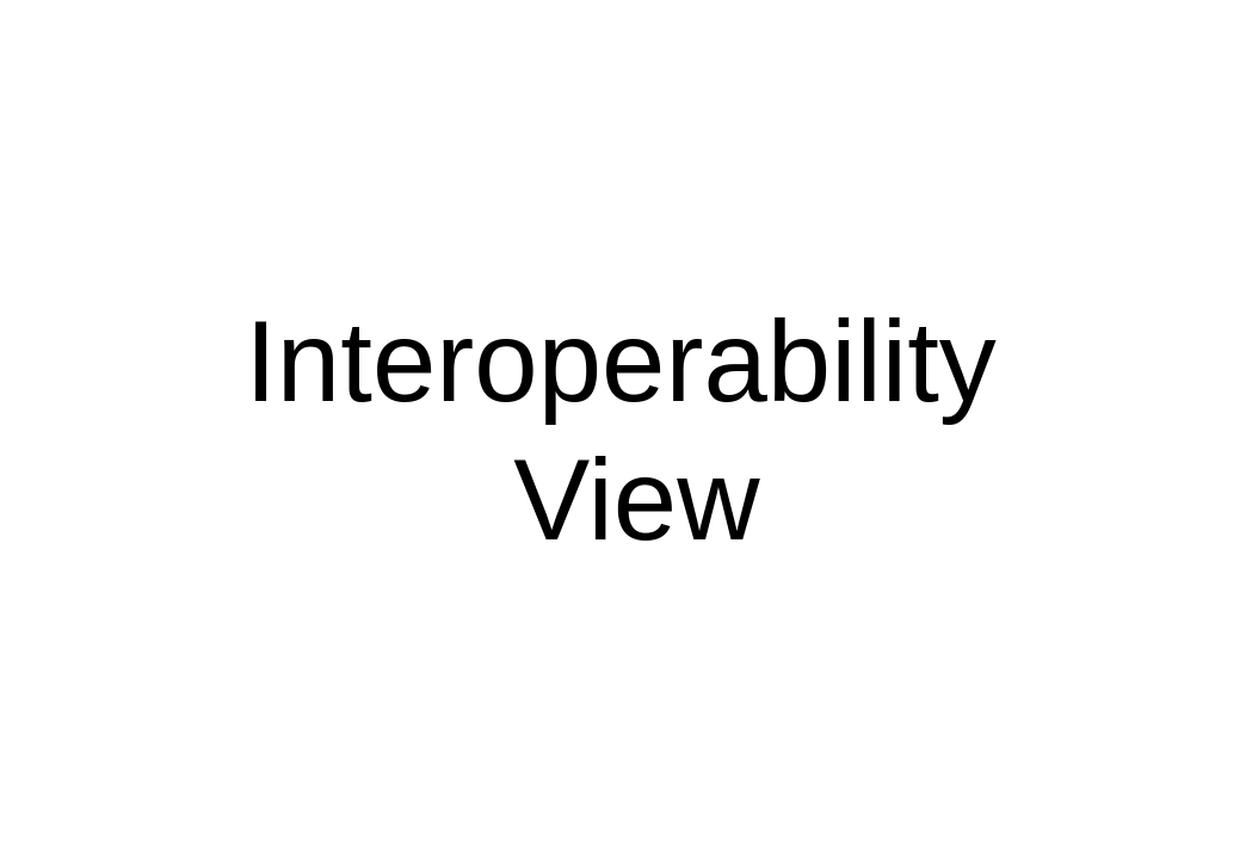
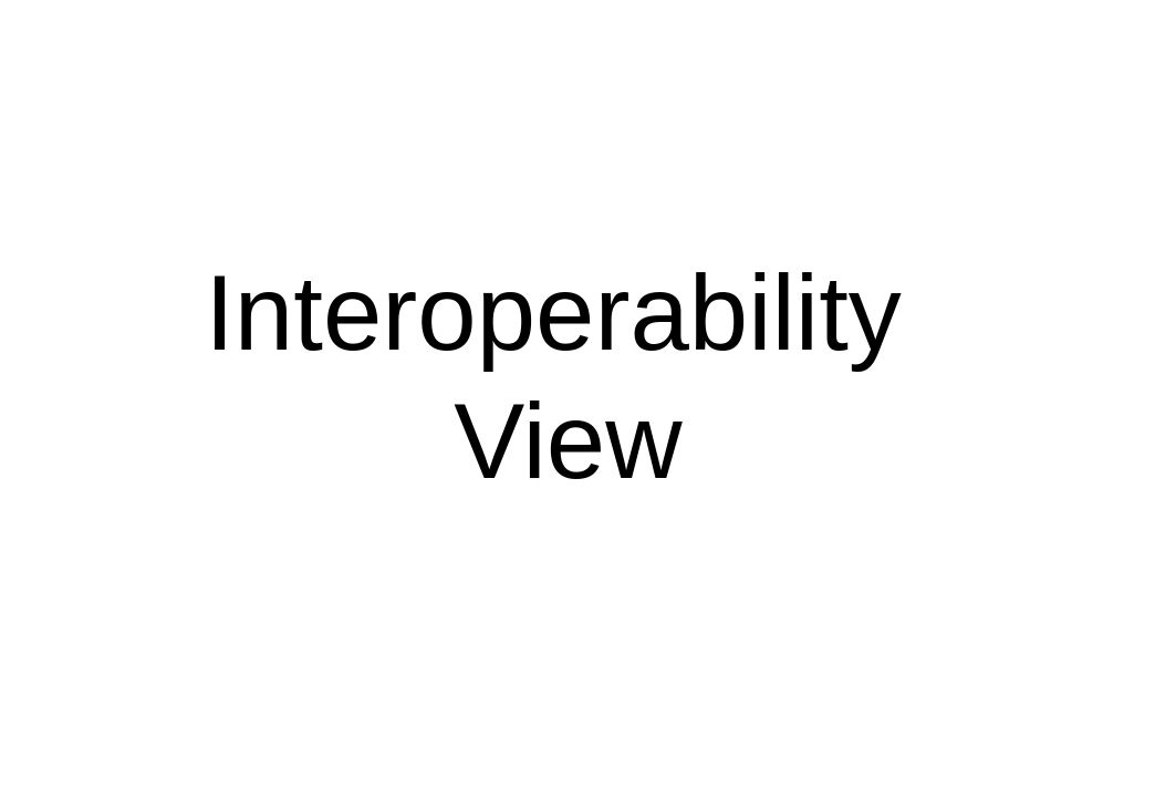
- <mxCell id="2" value="Interoperability&lt;br&gt;&amp;nbsp;View" style="text;html=1;strokeColor=none;fillColor=none;align=center;verticalAlign=middle;whiteSpace=wrap;rounded=0;fontSize=48;opacity=30;" vertex="1" parent="1"><mxGeometry x="20" y="20" width="480" height="320" as="geometry" /></mxCell>
+ <mxCell id="2" value="Interoperability&lt;br&gt;&amp;nbsp;View" style="text;html=1;strokeColor=none;fillColor=none;align=center;verticalAlign=middle;whiteSpace=wrap;rounded=0;fontSize=48;opacity=30;" vertex="1" parent="1"><mxGeometry x="10" y="10" width="480" height="320" as="geometry" /></mxCell>
